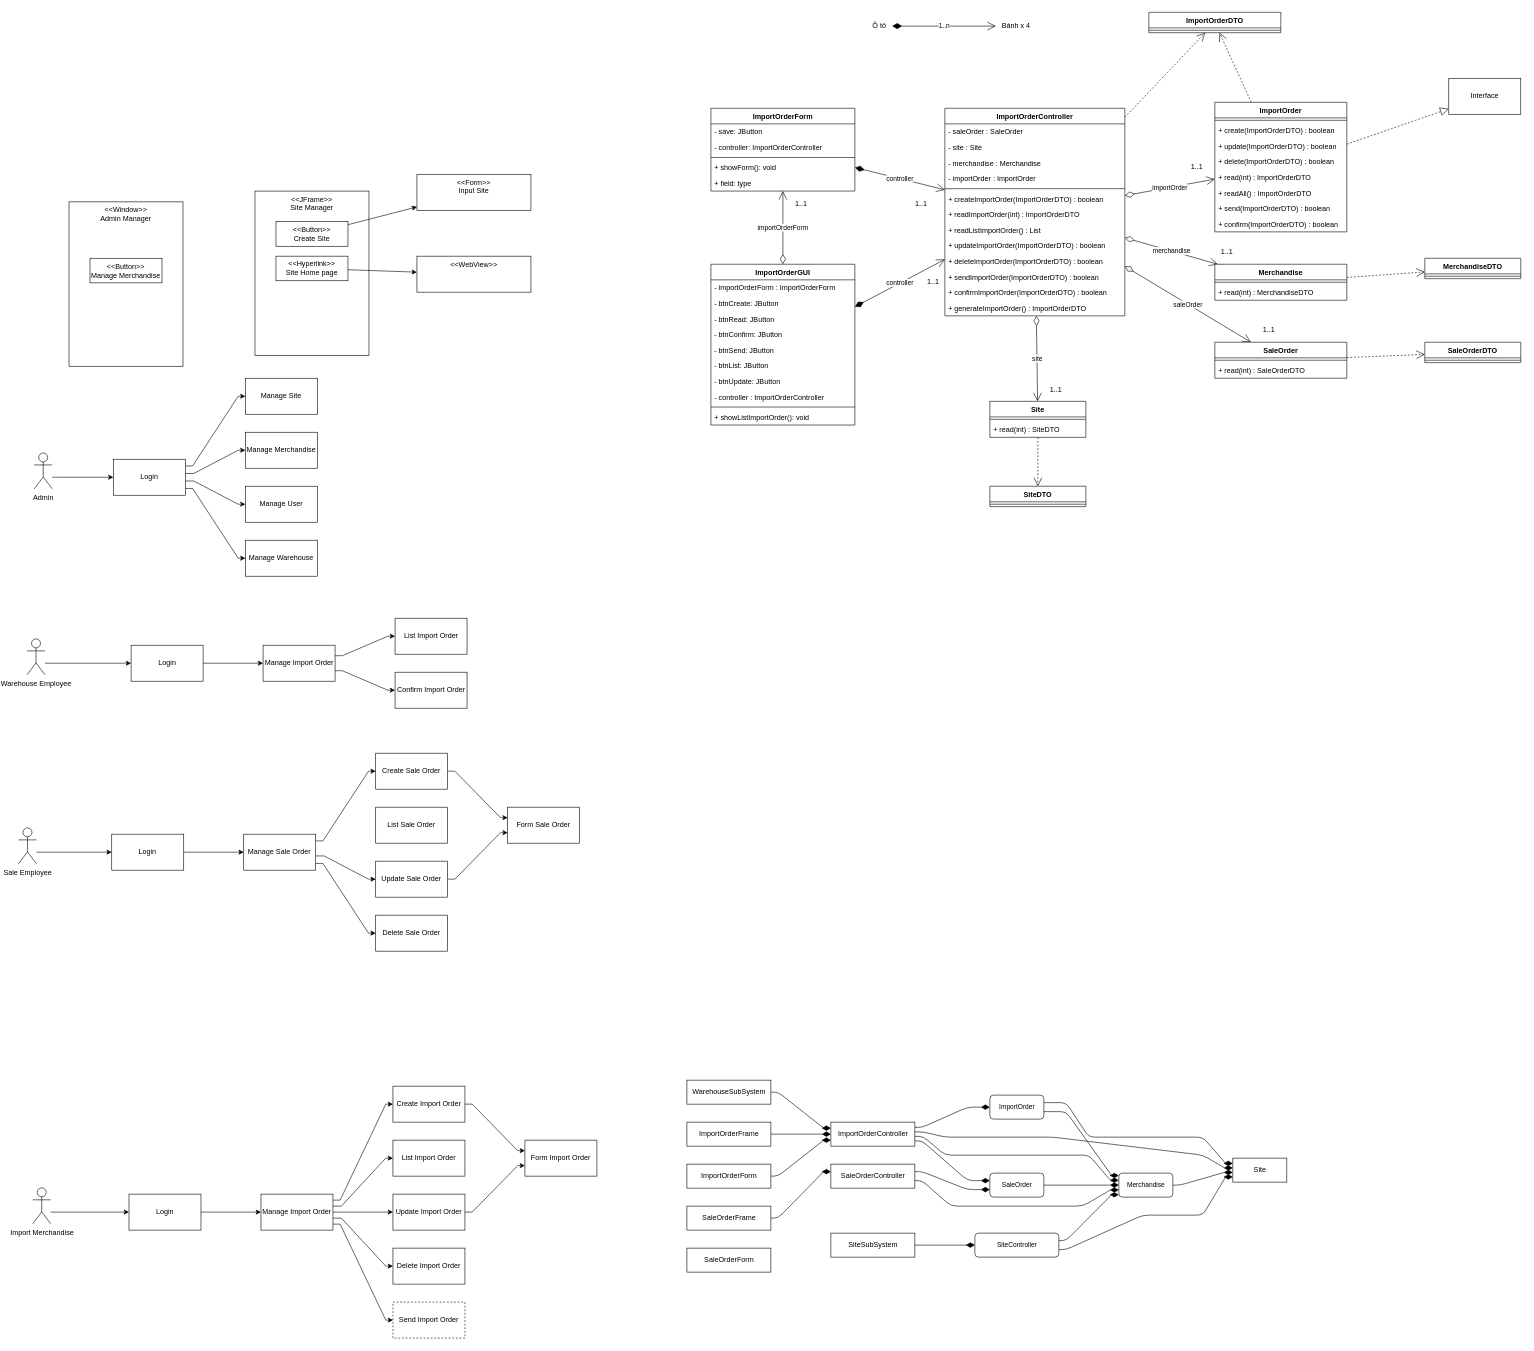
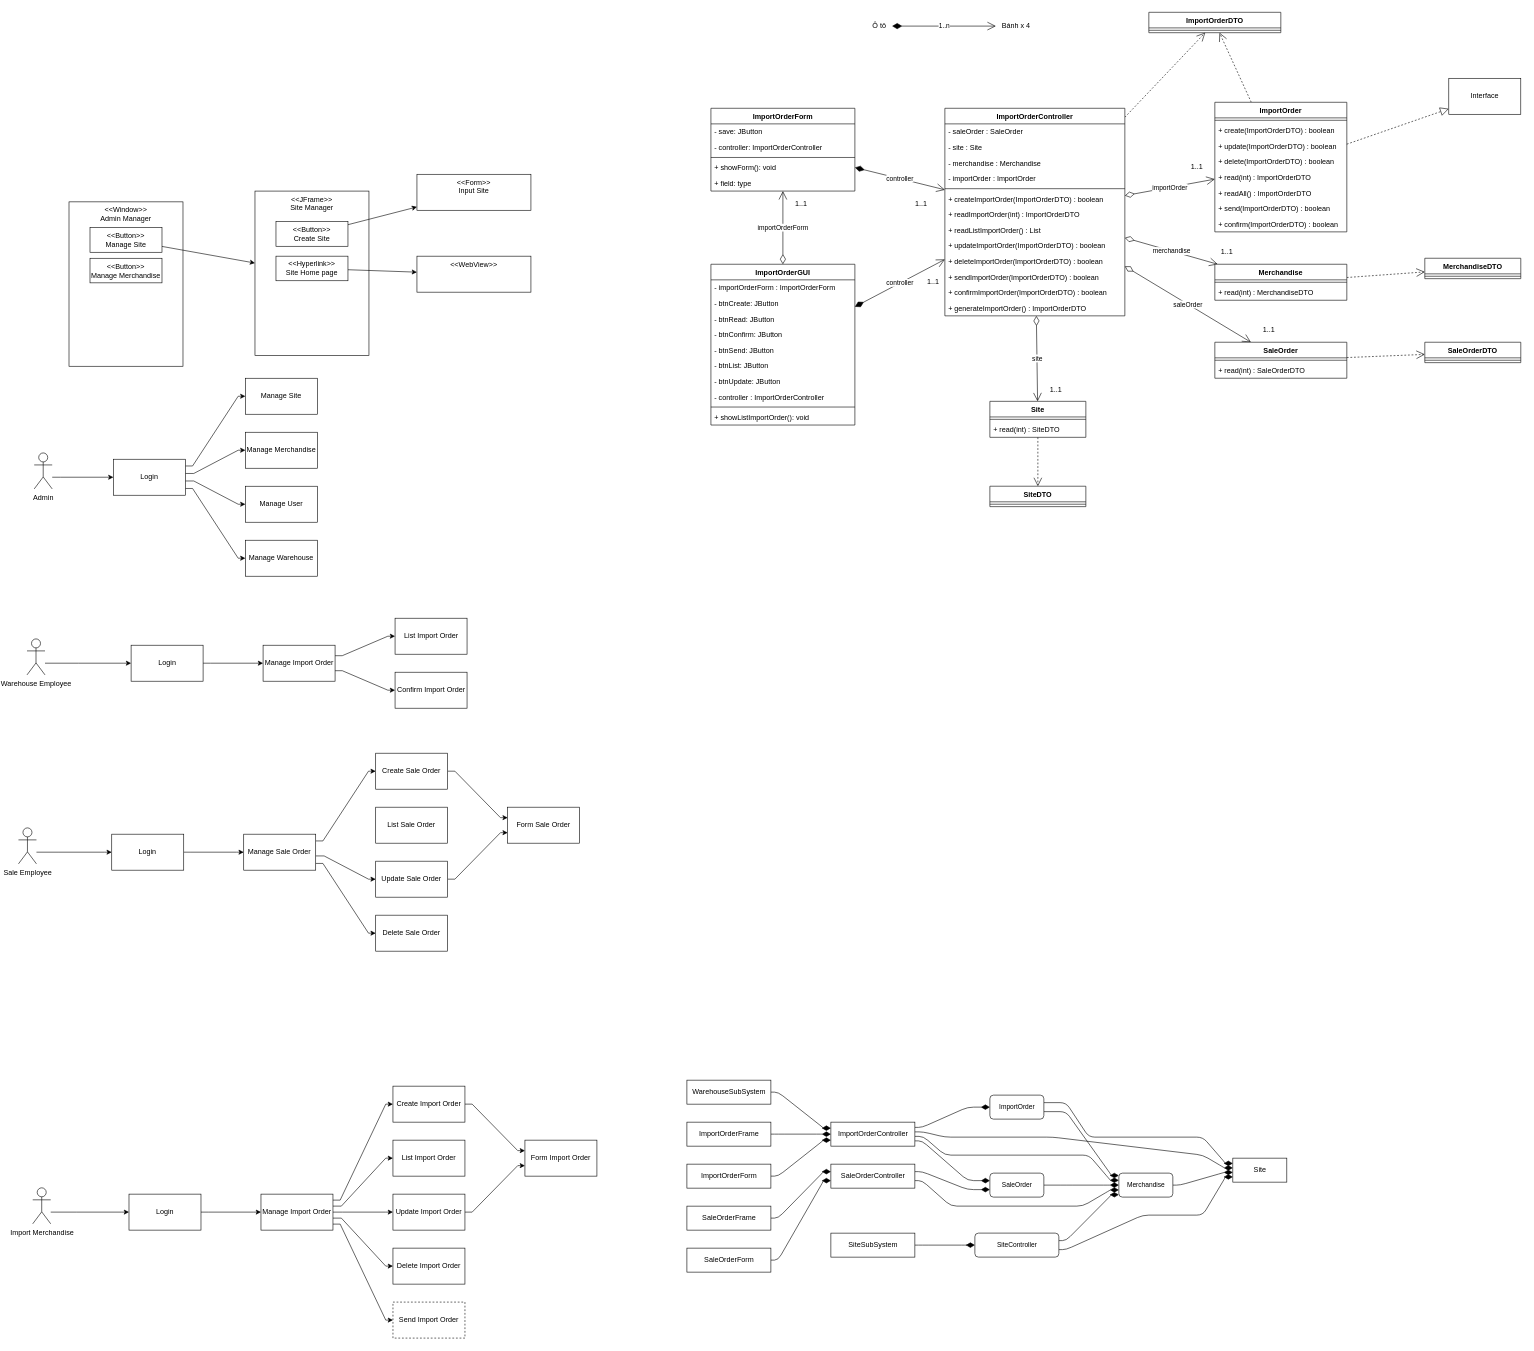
+ <mxCell id="163" value="&amp;lt;&amp;lt;Button&amp;gt;&amp;gt;&lt;br&gt;Manage Site" style="rounded=0;whiteSpace=wrap;html=1;" vertex="1" parent="1"><mxGeometry x="140" y="379" width="120" height="41" as="geometry" /></mxCell>
+ <mxCell id="162" style="rounded=0;orthogonalLoop=1;jettySize=auto;html=1;" edge="1" parent="1" source="163" target="165"><mxGeometry relative="1" as="geometry" /></mxCell>
+ <mxCell id="47" style="rounded=1;orthogonalLoop=1;jettySize=auto;html=1;endArrow=diamondThin;endFill=1;strokeWidth=1;endSize=12;noEdgeStyle=1;orthogonal=1;" parent="1" source="48" target="31" edge="1"><mxGeometry relative="1" as="geometry"><Array as="points"><mxPoint x="1287" y="2100" /><mxPoint x="1363" y="1967.5" /></Array></mxGeometry></mxCell>
